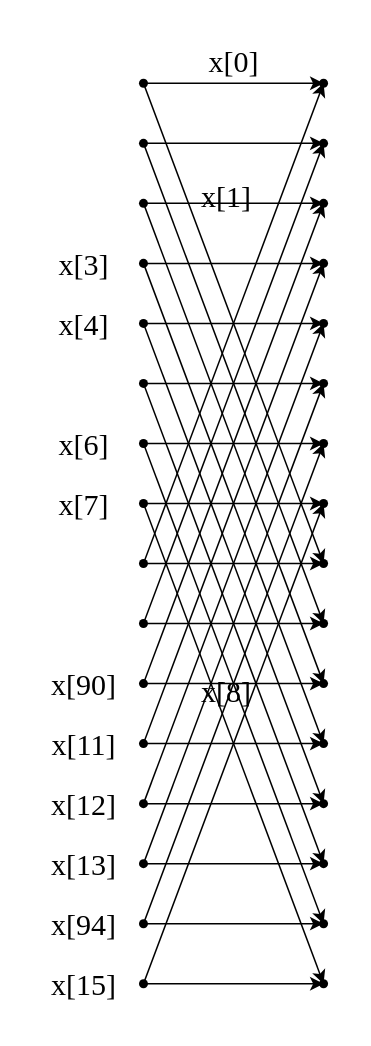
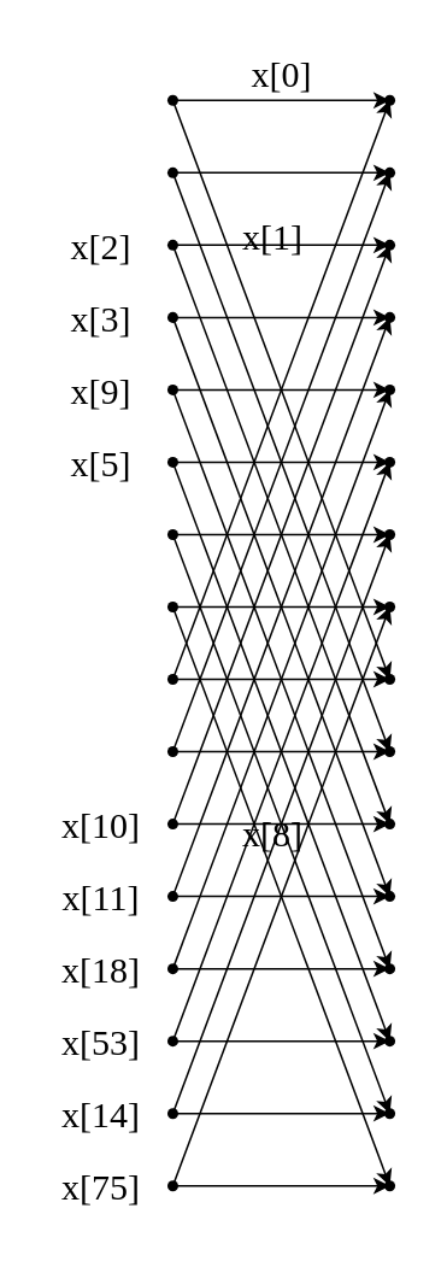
+ <mxCell id="46" value="&lt;font style=&quot;font-size: 20px;&quot; face=&quot;Times New Roman&quot;&gt;x[2]&lt;/font&gt;" style="text;html=1;align=center;verticalAlign=middle;resizable=0;points=[];autosize=1;strokeColor=none;fillColor=none;" vertex="1" parent="1"><mxGeometry x="25" y="115" width="60" height="40" as="geometry" /></mxCell>
- <mxCell id="48" value="&lt;font style=&quot;font-size: 20px;&quot; face=&quot;Times New Roman&quot;&gt;x[4]&lt;/font&gt;" style="text;html=1;align=center;verticalAlign=middle;resizable=0;points=[];autosize=1;strokeColor=none;fillColor=none;" vertex="1" parent="1"><mxGeometry x="25" y="195" width="60" height="40" as="geometry" /></mxCell>
+ <mxCell id="48" value="&lt;font style=&quot;font-size: 20px;&quot; face=&quot;Times New Roman&quot;&gt;x[9]&lt;/font&gt;" style="text;html=1;align=center;verticalAlign=middle;resizable=0;points=[];autosize=1;strokeColor=none;fillColor=none;" vertex="1" parent="1"><mxGeometry x="25" y="195" width="60" height="40" as="geometry" /></mxCell>
+ <mxCell id="49" value="&lt;font style=&quot;font-size: 20px;&quot; face=&quot;Times New Roman&quot;&gt;x[5]&lt;/font&gt;" style="text;html=1;align=center;verticalAlign=middle;resizable=0;points=[];autosize=1;strokeColor=none;fillColor=none;" vertex="1" parent="1"><mxGeometry x="25" y="235" width="60" height="40" as="geometry" /></mxCell>
- <mxCell id="50" value="&lt;font style=&quot;font-size: 20px;&quot; face=&quot;Times New Roman&quot;&gt;x[6]&lt;/font&gt;" style="text;html=1;align=center;verticalAlign=middle;resizable=0;points=[];autosize=1;strokeColor=none;fillColor=none;" vertex="1" parent="1"><mxGeometry x="25" y="275" width="60" height="40" as="geometry" /></mxCell>
- <mxCell id="51" value="&lt;font style=&quot;font-size: 20px;&quot; face=&quot;Times New Roman&quot;&gt;x[7]&lt;/font&gt;" style="text;html=1;align=center;verticalAlign=middle;resizable=0;points=[];autosize=1;strokeColor=none;fillColor=none;" vertex="1" parent="1"><mxGeometry x="25" y="315" width="60" height="40" as="geometry" /></mxCell>
- <mxCell id="53" value="&lt;font style=&quot;font-size: 20px;&quot; face=&quot;Times New Roman&quot;&gt;x[90]&lt;/font&gt;" style="text;html=1;align=center;verticalAlign=middle;resizable=0;points=[];autosize=1;strokeColor=none;fillColor=none;" vertex="1" parent="1"><mxGeometry x="20" y="435" width="70" height="40" as="geometry" /></mxCell>
+ <mxCell id="53" value="&lt;font style=&quot;font-size: 20px;&quot; face=&quot;Times New Roman&quot;&gt;x[10]&lt;/font&gt;" style="text;html=1;align=center;verticalAlign=middle;resizable=0;points=[];autosize=1;strokeColor=none;fillColor=none;" vertex="1" parent="1"><mxGeometry x="20" y="435" width="70" height="40" as="geometry" /></mxCell>
- <mxCell id="55" value="&lt;font style=&quot;font-size: 20px;&quot; face=&quot;Times New Roman&quot;&gt;x[12]&lt;/font&gt;" style="text;html=1;align=center;verticalAlign=middle;resizable=0;points=[];autosize=1;strokeColor=none;fillColor=none;" vertex="1" parent="1"><mxGeometry x="20" y="515" width="70" height="40" as="geometry" /></mxCell>
+ <mxCell id="55" value="&lt;font style=&quot;font-size: 20px;&quot; face=&quot;Times New Roman&quot;&gt;x[18]&lt;/font&gt;" style="text;html=1;align=center;verticalAlign=middle;resizable=0;points=[];autosize=1;strokeColor=none;fillColor=none;" vertex="1" parent="1"><mxGeometry x="20" y="515" width="70" height="40" as="geometry" /></mxCell>
- <mxCell id="56" value="&lt;font style=&quot;font-size: 20px;&quot; face=&quot;Times New Roman&quot;&gt;x[13]&lt;/font&gt;" style="text;html=1;align=center;verticalAlign=middle;resizable=0;points=[];autosize=1;strokeColor=none;fillColor=none;" vertex="1" parent="1"><mxGeometry x="20" y="555" width="70" height="40" as="geometry" /></mxCell>
+ <mxCell id="56" value="&lt;font style=&quot;font-size: 20px;&quot; face=&quot;Times New Roman&quot;&gt;x[53]&lt;/font&gt;" style="text;html=1;align=center;verticalAlign=middle;resizable=0;points=[];autosize=1;strokeColor=none;fillColor=none;" vertex="1" parent="1"><mxGeometry x="20" y="555" width="70" height="40" as="geometry" /></mxCell>
- <mxCell id="57" value="&lt;font style=&quot;font-size: 20px;&quot; face=&quot;Times New Roman&quot;&gt;x[94]&lt;/font&gt;" style="text;html=1;align=center;verticalAlign=middle;resizable=0;points=[];autosize=1;strokeColor=none;fillColor=none;" vertex="1" parent="1"><mxGeometry x="20" y="595" width="70" height="40" as="geometry" /></mxCell>
+ <mxCell id="57" value="&lt;font style=&quot;font-size: 20px;&quot; face=&quot;Times New Roman&quot;&gt;x[14]&lt;/font&gt;" style="text;html=1;align=center;verticalAlign=middle;resizable=0;points=[];autosize=1;strokeColor=none;fillColor=none;" vertex="1" parent="1"><mxGeometry x="20" y="595" width="70" height="40" as="geometry" /></mxCell>
- <mxCell id="58" value="&lt;font style=&quot;font-size: 20px;&quot; face=&quot;Times New Roman&quot;&gt;x[15]&lt;/font&gt;" style="text;html=1;align=center;verticalAlign=middle;resizable=0;points=[];autosize=1;strokeColor=none;fillColor=none;" vertex="1" parent="1"><mxGeometry x="20" y="635" width="70" height="40" as="geometry" /></mxCell>
+ <mxCell id="58" value="&lt;font style=&quot;font-size: 20px;&quot; face=&quot;Times New Roman&quot;&gt;x[75]&lt;/font&gt;" style="text;html=1;align=center;verticalAlign=middle;resizable=0;points=[];autosize=1;strokeColor=none;fillColor=none;" vertex="1" parent="1"><mxGeometry x="20" y="635" width="70" height="40" as="geometry" /></mxCell>
